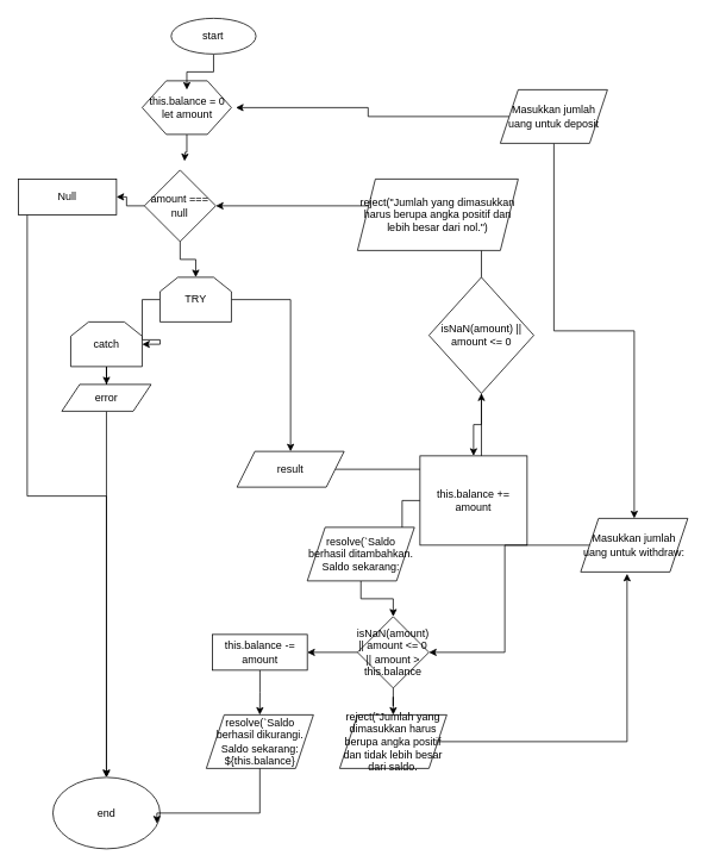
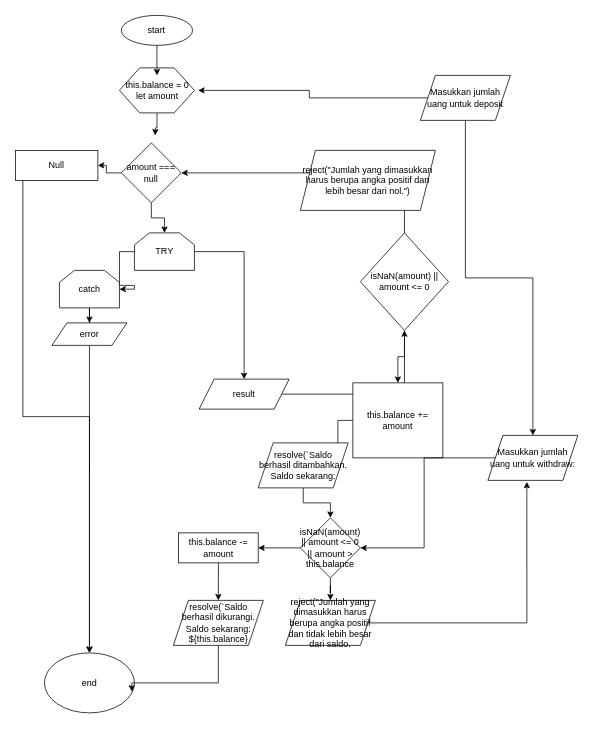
- <mxCell id="5" value="start" style="ellipse;whiteSpace=wrap;html=1;" parent="1" vertex="1"><mxGeometry x="191.25" y="20" width="95" height="40" as="geometry" /></mxCell>
+ <mxCell id="5" value="start" style="ellipse;whiteSpace=wrap;html=1;" parent="1" vertex="1"><mxGeometry x="161.25" y="20" width="95" height="40" as="geometry" /></mxCell>
